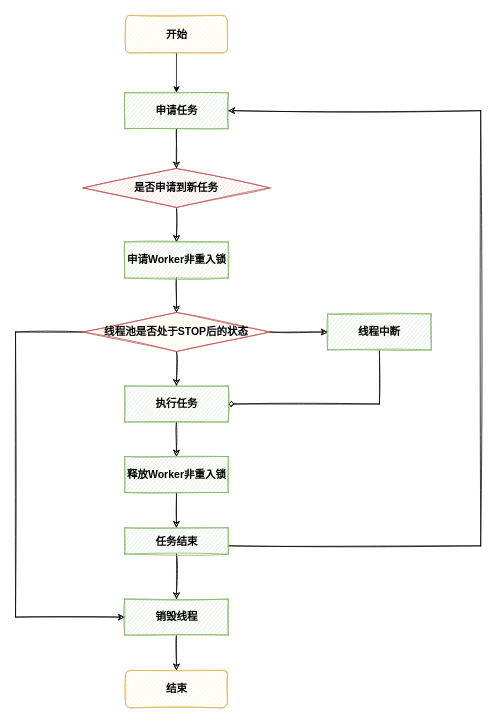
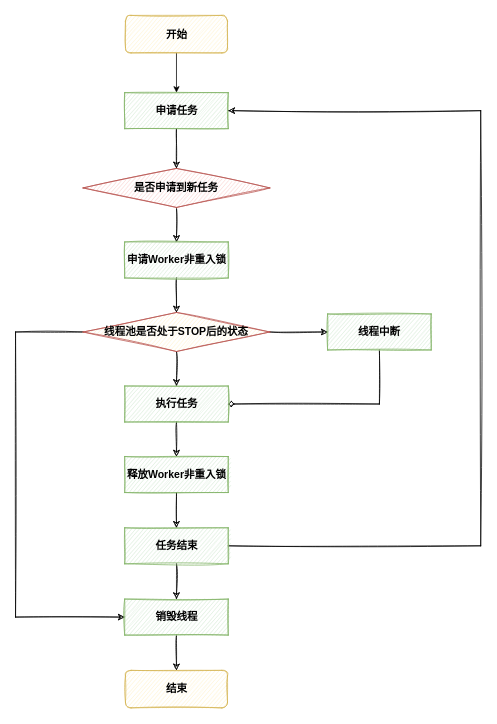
- <mxCell id="22" value="&lt;b&gt;任务结束&lt;/b&gt;" style="rounded=0;whiteSpace=wrap;html=1;fontSize=14;fillColor=#d5e8d4;strokeColor=#82b366;sketch=1;" vertex="1" parent="1"><mxGeometry x="165.5" y="703" width="138" height="35" as="geometry" /></mxCell>
+ <mxCell id="22" value="&lt;b&gt;任务结束&lt;/b&gt;" style="rounded=0;whiteSpace=wrap;html=1;fontSize=14;fillColor=#d5e8d4;strokeColor=#82b366;sketch=1;" vertex="1" parent="1"><mxGeometry x="165.5" y="703" width="138" height="48" as="geometry" /></mxCell>
